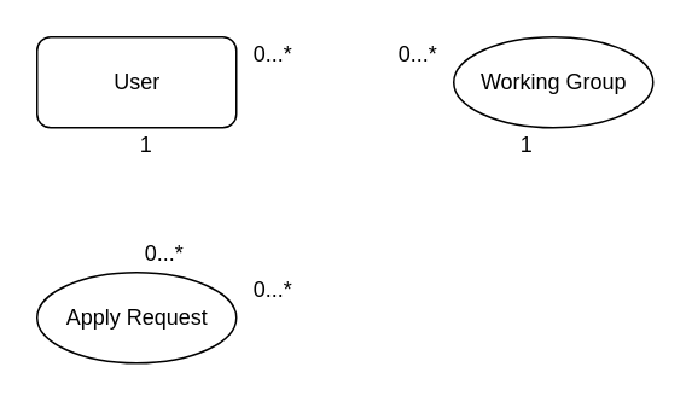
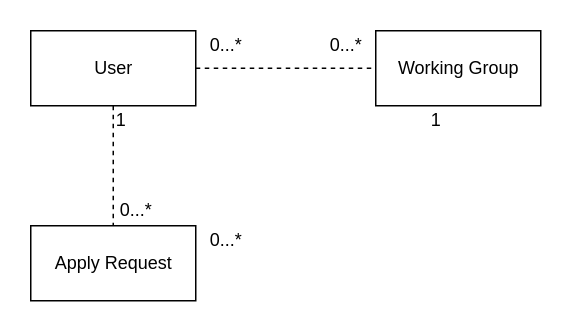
- <mxCell id="5" value="User" style="html=1;rounded=1;" vertex="1" parent="1"><mxGeometry x="20" y="20" width="110" height="50" as="geometry" /></mxCell>
+ <mxCell id="5" value="User" style="html=1;" vertex="1" parent="1"><mxGeometry x="20" y="20" width="110" height="50" as="geometry" /></mxCell>
+ <mxCell id="4" style="edgeStyle=orthogonalEdgeStyle;rounded=0;orthogonalLoop=1;jettySize=auto;html=1;exitX=1;exitY=0.5;exitDx=0;exitDy=0;entryX=0;entryY=0.5;entryDx=0;entryDy=0;dashed=1;endArrow=none;endFill=0;" edge="1" parent="1" source="5" target="2"><mxGeometry relative="1" as="geometry" /></mxCell>
- <mxCell id="2" value="Working Group" style="ellipse;html=1;" vertex="1" parent="1"><mxGeometry x="250" y="20" width="110" height="50" as="geometry" /></mxCell>
+ <mxCell id="2" value="Working Group" style="html=1;" vertex="1" parent="1"><mxGeometry x="250" y="20" width="110" height="50" as="geometry" /></mxCell>
+ <mxCell id="3" style="edgeStyle=orthogonalEdgeStyle;rounded=0;orthogonalLoop=1;jettySize=auto;html=1;exitX=0.5;exitY=1;exitDx=0;exitDy=0;entryX=0.5;entryY=0;entryDx=0;entryDy=0;dashed=1;endArrow=none;endFill=0;" edge="1" parent="1" source="5" target="6"><mxGeometry relative="1" as="geometry" /></mxCell>
- <mxCell id="6" value="Apply Request" style="ellipse;html=1;" vertex="1" parent="1"><mxGeometry x="20" y="150" width="110" height="50" as="geometry" /></mxCell>
+ <mxCell id="6" value="Apply Request" style="html=1;" vertex="1" parent="1"><mxGeometry x="20" y="150" width="110" height="50" as="geometry" /></mxCell>
